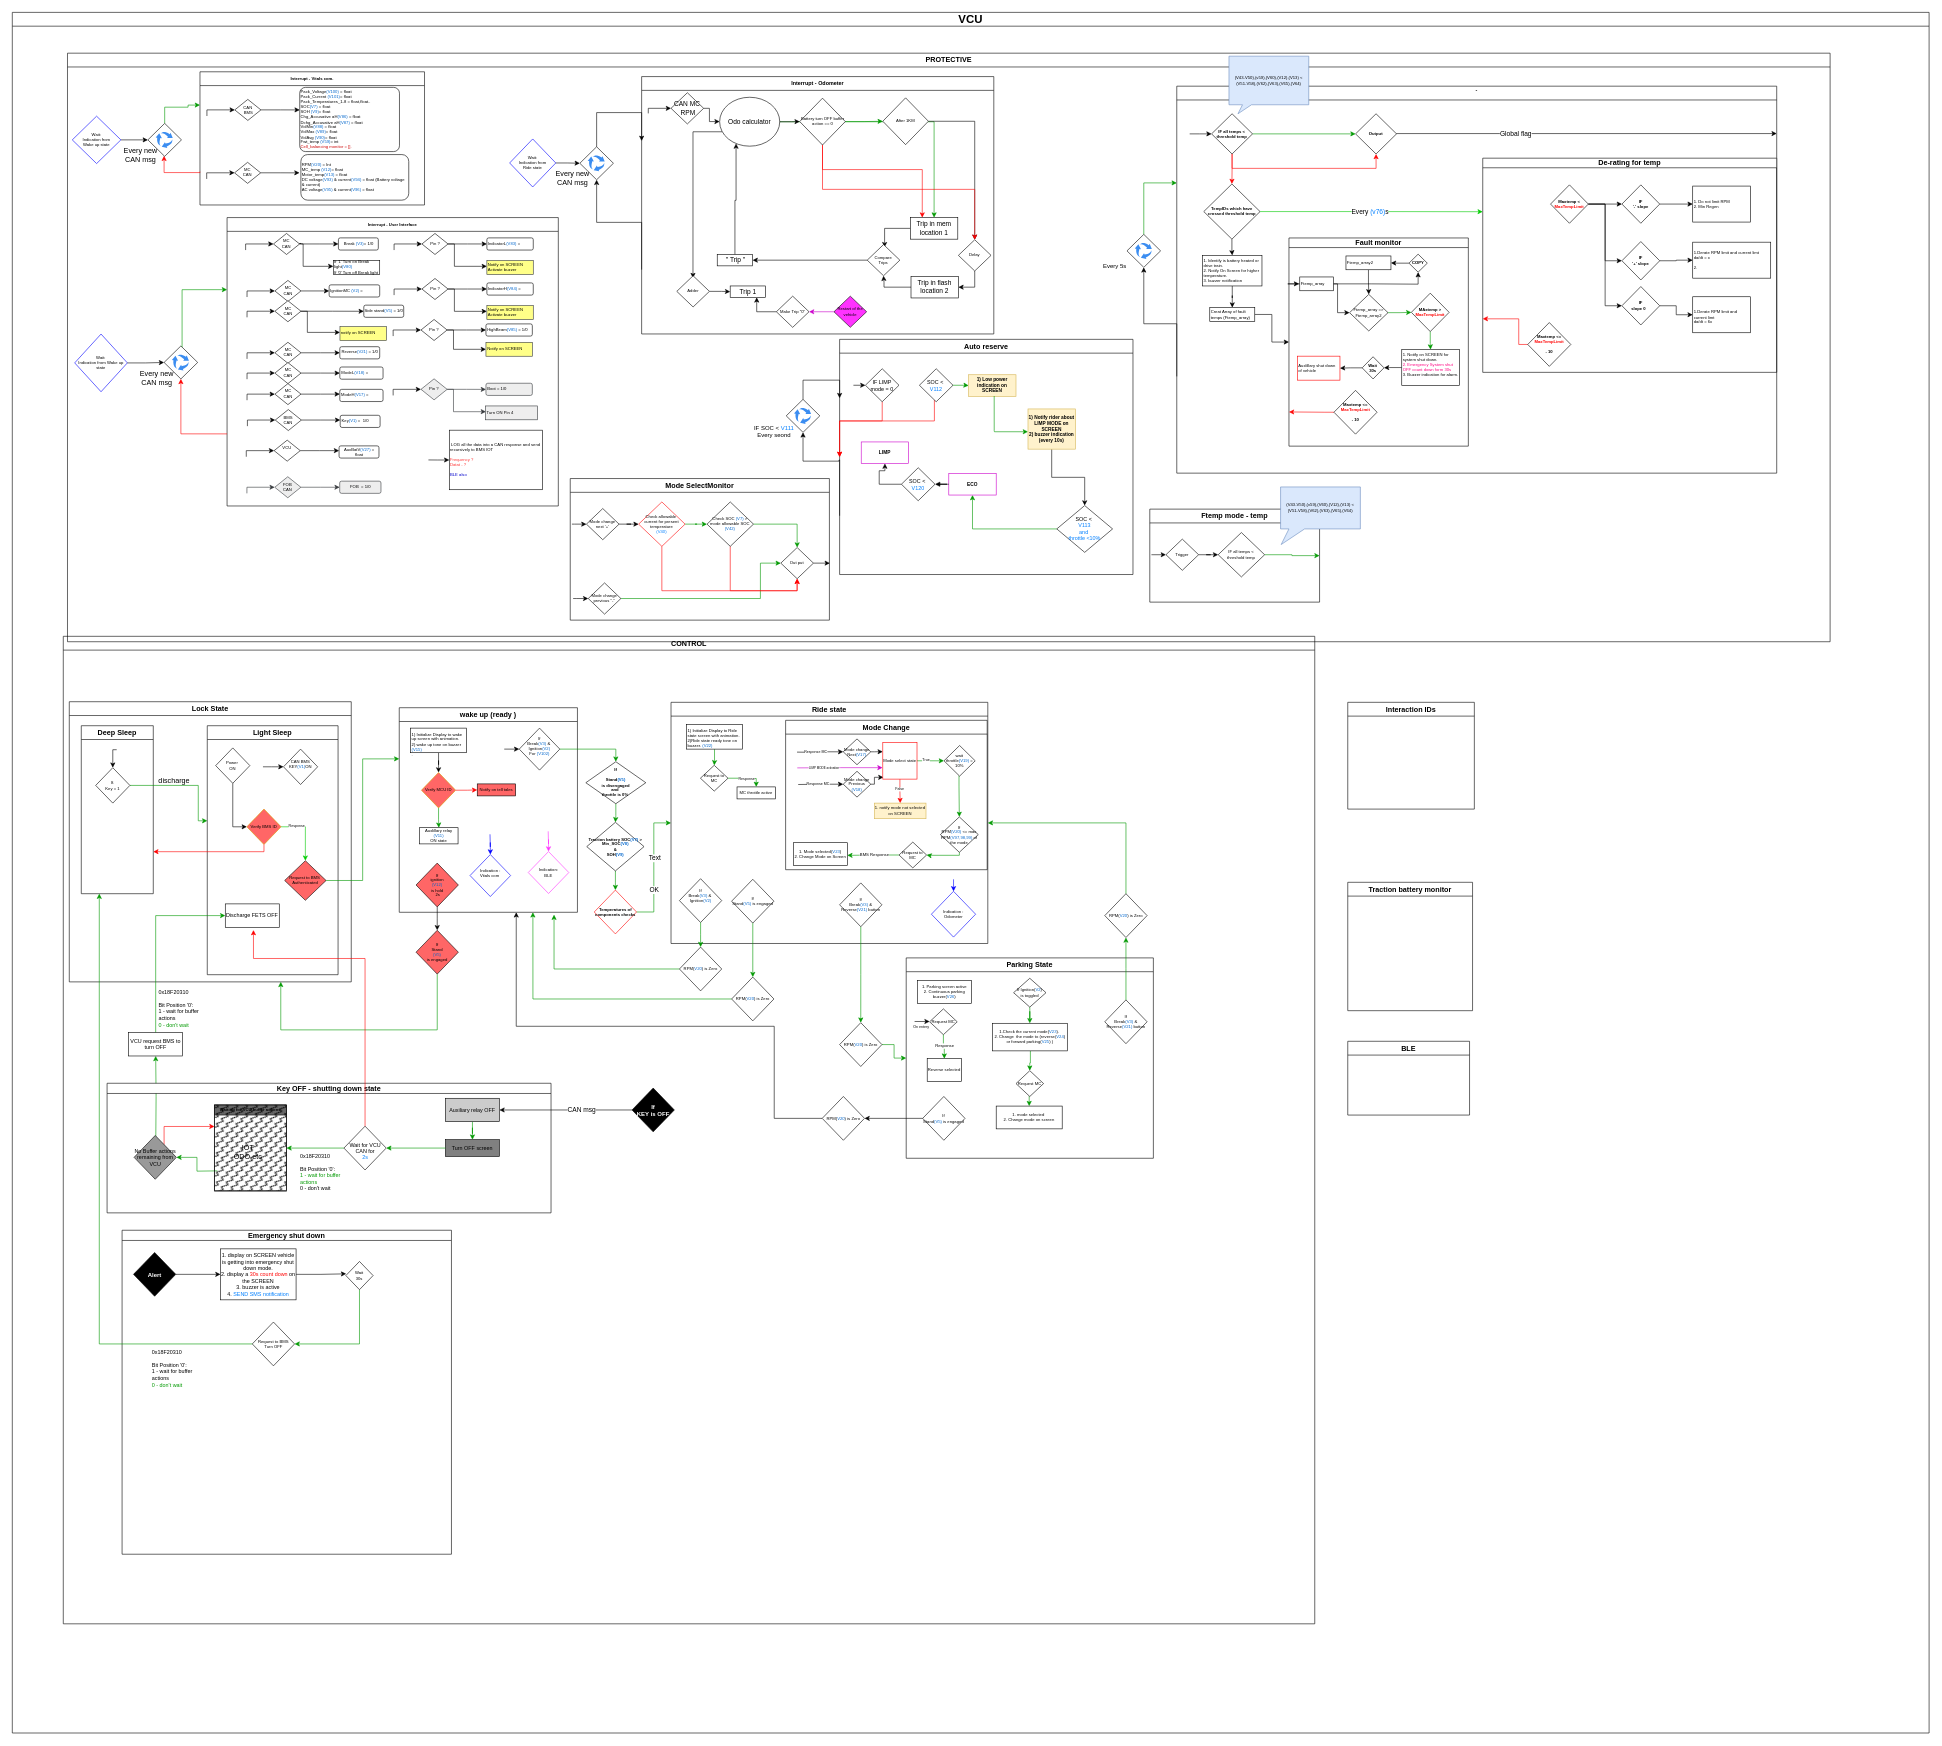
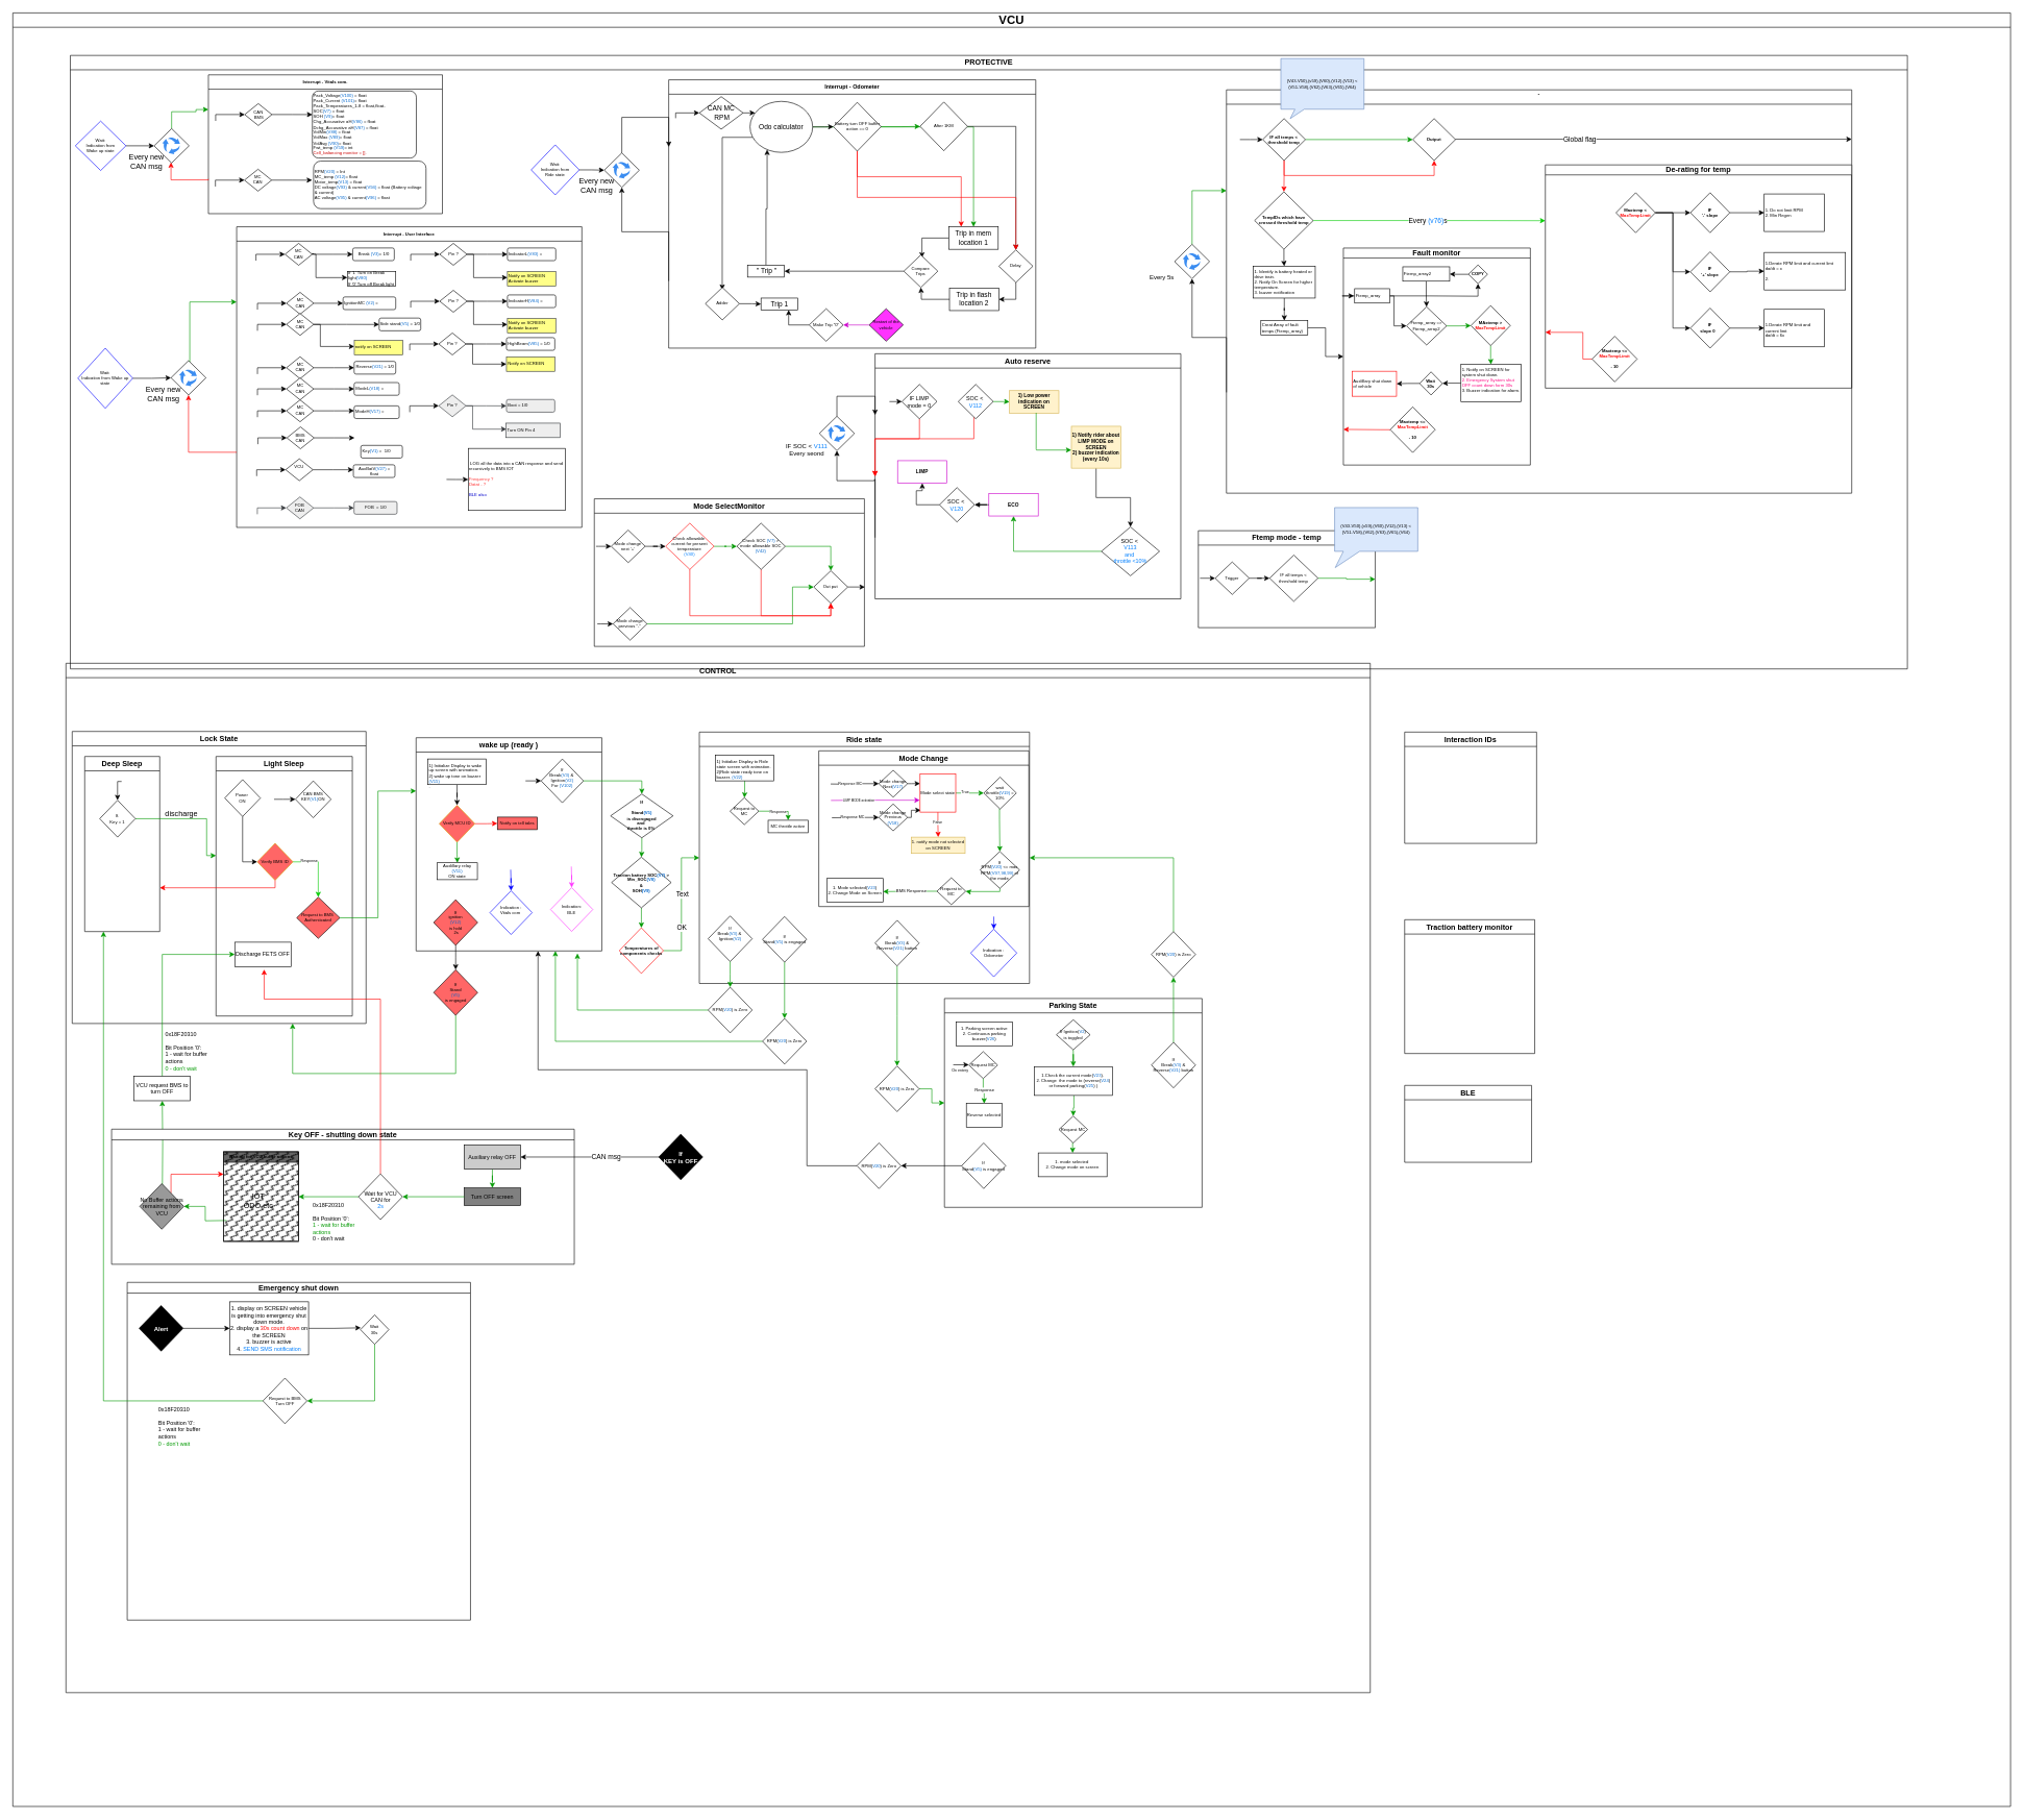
- <mxCell id="260" value="&lt;div&gt;CAN MC&lt;br&gt;&lt;/div&gt;&lt;div&gt;&amp;nbsp;RPM&lt;/div&gt;" style="rhombus;whiteSpace=wrap;html=1;fontSize=11;" parent="253" vertex="1"><mxGeometry x="48.991" y="26.914" width="54.412" height="51.995" as="geometry" /></mxCell>
+ <mxCell id="260" value="&lt;div&gt;CAN MC&lt;br&gt;&lt;/div&gt;&lt;div&gt;&amp;nbsp;RPM&lt;/div&gt;" style="rhombus;whiteSpace=wrap;html=1;fontSize=11;" parent="253" vertex="1"><mxGeometry x="48.991" y="26.914" width="70" height="51.995" as="geometry" /></mxCell>
- <mxCell id="393" value="&lt;div&gt;IF &lt;br&gt;&lt;/div&gt;&lt;div&gt;slope 0 &lt;span style=&quot;white-space: pre;&quot;&gt;&#09;&lt;/span&gt;&lt;br&gt;&lt;/div&gt;" style="rhombus;whiteSpace=wrap;html=1;fontSize=7;fontStyle=1" vertex="1" parent="386"><mxGeometry x="232" y="214" width="63" height="64" as="geometry" /></mxCell>
+ <mxCell id="393" value="&lt;div&gt;IF &lt;br&gt;&lt;/div&gt;&lt;div&gt;slope 0 &lt;span style=&quot;white-space: pre;&quot;&gt;&#09;&lt;/span&gt;&lt;br&gt;&lt;/div&gt;" style="rhombus;whiteSpace=wrap;html=1;fontSize=7;fontStyle=1" vertex="1" parent="386"><mxGeometry x="232" y="229" width="63" height="64" as="geometry" /></mxCell>
- <mxCell id="217" value="Key&lt;font color=&quot;#0066cc&quot;&gt;(V1)&lt;/font&gt; =&amp;nbsp; 1/0 &amp;nbsp;&amp;nbsp;&amp;nbsp;&amp;nbsp;&amp;nbsp;&amp;nbsp;&amp;nbsp;&amp;nbsp; " style="rounded=1;whiteSpace=wrap;html=1;fontSize=7;glass=0;" parent="152" vertex="1"><mxGeometry x="188.563" y="329.555" width="66.504" height="20.312" as="geometry" /></mxCell>
+ <mxCell id="217" value="Key&lt;font color=&quot;#0066cc&quot;&gt;(V1)&lt;/font&gt; =&amp;nbsp; 1/0 &amp;nbsp;&amp;nbsp;&amp;nbsp;&amp;nbsp;&amp;nbsp;&amp;nbsp;&amp;nbsp;&amp;nbsp; " style="rounded=1;whiteSpace=wrap;html=1;fontSize=7;glass=0;" parent="152" vertex="1"><mxGeometry x="198.563" y="349.555" width="66.504" height="20.312" as="geometry" /></mxCell>
